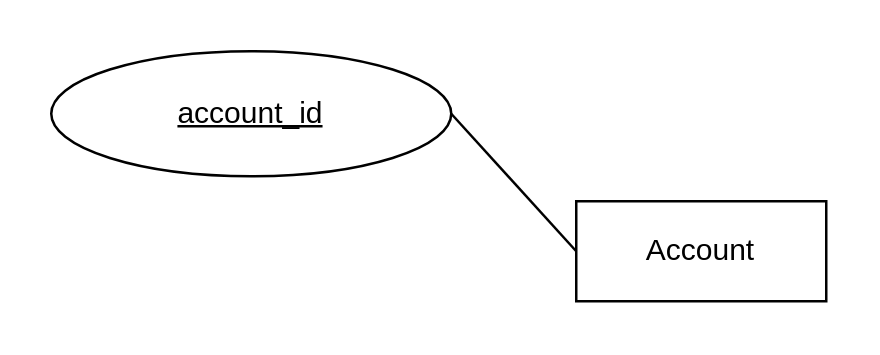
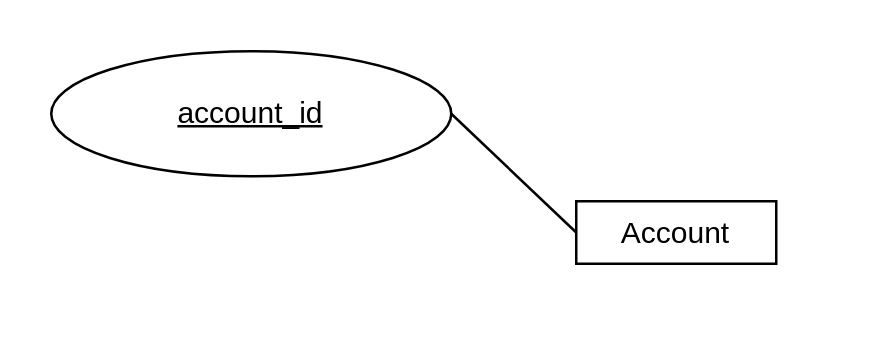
- <mxCell id="2" value="Account" style="whiteSpace=wrap;html=1;align=center;" parent="1" vertex="1"><mxGeometry x="230" y="80" width="100" height="40" as="geometry" /></mxCell>
+ <mxCell id="2" value="Account" style="whiteSpace=wrap;html=1;align=center;" parent="1" vertex="1"><mxGeometry x="230" y="80" width="80" height="25" as="geometry" /></mxCell>
